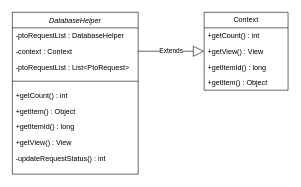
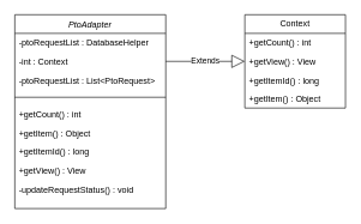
- <mxCell id="2" value="DatabaseHelper" style="swimlane;fontStyle=2;align=center;verticalAlign=top;childLayout=stackLayout;horizontal=1;startSize=26;horizontalStack=0;resizeParent=1;resizeLast=0;collapsible=1;marginBottom=0;rounded=0;shadow=0;strokeWidth=1;" vertex="1" parent="1"><mxGeometry x="20" y="20" width="210" height="270" as="geometry"><mxRectangle x="230" y="140" width="160" height="26" as="alternateBounds" /></mxGeometry></mxCell>
+ <mxCell id="2" value="PtoAdapter" style="swimlane;fontStyle=2;align=center;verticalAlign=top;childLayout=stackLayout;horizontal=1;startSize=26;horizontalStack=0;resizeParent=1;resizeLast=0;collapsible=1;marginBottom=0;rounded=0;shadow=0;strokeWidth=1;" vertex="1" parent="1"><mxGeometry x="20" y="20" width="210" height="270" as="geometry"><mxRectangle x="230" y="140" width="160" height="26" as="alternateBounds" /></mxGeometry></mxCell>
- <mxCell id="4" value="-context : Context" style="text;align=left;verticalAlign=top;spacingLeft=4;spacingRight=4;overflow=hidden;rotatable=0;points=[[0,0.5],[1,0.5]];portConstraint=eastwest;rounded=0;shadow=0;html=0;" vertex="1" parent="2"><mxGeometry y="52" width="210" height="26" as="geometry" /></mxCell>
+ <mxCell id="4" value="-int : Context" style="text;align=left;verticalAlign=top;spacingLeft=4;spacingRight=4;overflow=hidden;rotatable=0;points=[[0,0.5],[1,0.5]];portConstraint=eastwest;rounded=0;shadow=0;html=0;" vertex="1" parent="2"><mxGeometry y="52" width="210" height="26" as="geometry" /></mxCell>
- <mxCell id="11" value="-updateRequestStatus() : int" style="text;align=left;verticalAlign=top;spacingLeft=4;spacingRight=4;overflow=hidden;rotatable=0;points=[[0,0.5],[1,0.5]];portConstraint=eastwest;" vertex="1" parent="2"><mxGeometry y="230" width="210" height="26" as="geometry" /></mxCell>
+ <mxCell id="11" value="-updateRequestStatus() : void" style="text;align=left;verticalAlign=top;spacingLeft=4;spacingRight=4;overflow=hidden;rotatable=0;points=[[0,0.5],[1,0.5]];portConstraint=eastwest;" vertex="1" parent="2"><mxGeometry y="230" width="210" height="26" as="geometry" /></mxCell>
